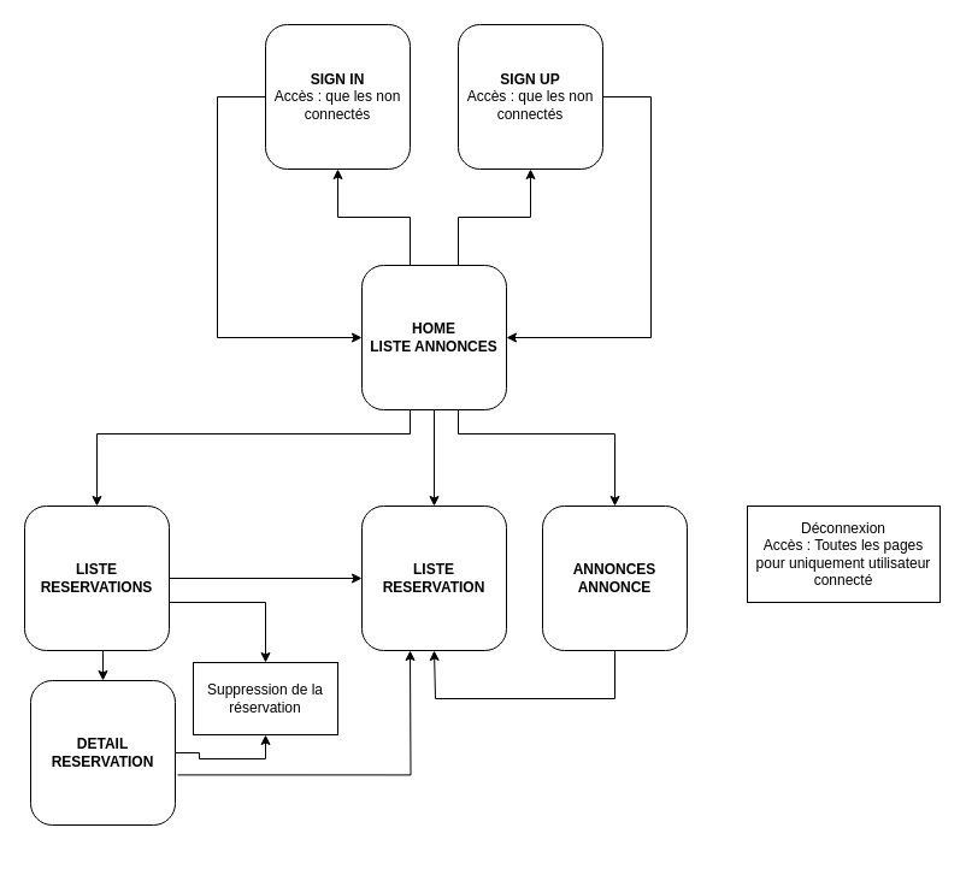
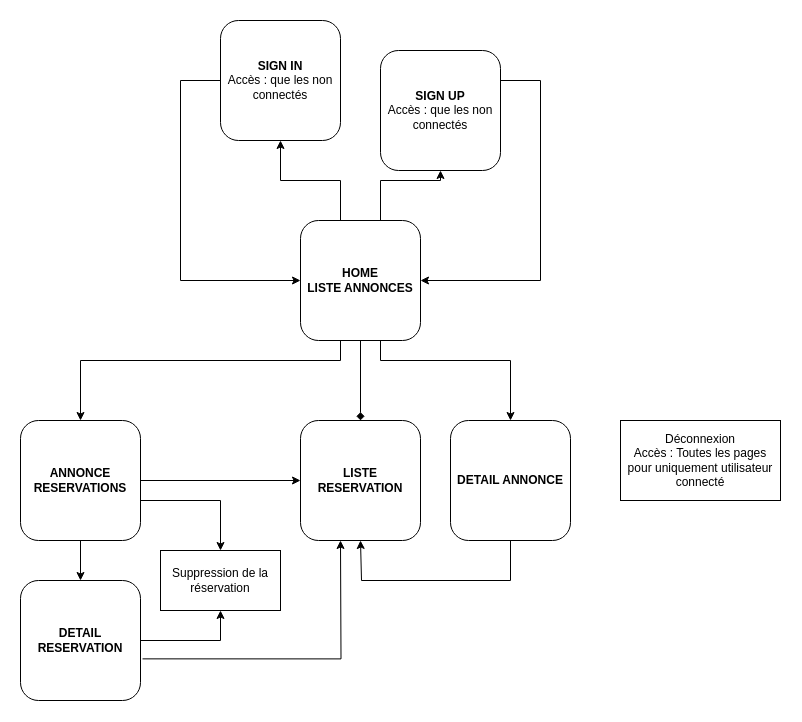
- <mxCell id="5" value="&lt;b&gt;SIGN UP&lt;/b&gt;&lt;div&gt;Accès : que les non connectés&lt;/div&gt;" style="rounded=1;whiteSpace=wrap;html=1;" parent="1" vertex="1"><mxGeometry x="380" y="20" width="120" height="120" as="geometry" /></mxCell>
+ <mxCell id="5" value="&lt;b&gt;SIGN UP&lt;/b&gt;&lt;div&gt;Accès : que les non connectés&lt;/div&gt;" style="rounded=1;whiteSpace=wrap;html=1;" parent="1" vertex="1"><mxGeometry x="380" y="50" width="120" height="120" as="geometry" /></mxCell>
- <mxCell id="8" style="edgeStyle=orthogonalEdgeStyle;rounded=0;orthogonalLoop=1;jettySize=auto;html=1;entryX=0.5;entryY=0;entryDx=0;entryDy=0;" edge="1" parent="1" source="11" target="22"><mxGeometry relative="1" as="geometry" /></mxCell>
+ <mxCell id="8" style="edgeStyle=orthogonalEdgeStyle;rounded=0;orthogonalLoop=1;jettySize=auto;html=1;entryX=0.5;entryY=0;entryDx=0;entryDy=0;endArrow=diamond;" edge="1" parent="1" source="11" target="22"><mxGeometry relative="1" as="geometry" /></mxCell>
- <mxCell id="20" value="&lt;div&gt;&lt;b&gt;LISTE RESERVATIONS&lt;/b&gt;&lt;/div&gt;" style="rounded=1;whiteSpace=wrap;html=1;" parent="1" vertex="1"><mxGeometry x="20" y="420" width="120" height="120" as="geometry" /></mxCell>
+ <mxCell id="20" value="&lt;div&gt;&lt;b&gt;ANNONCE RESERVATIONS&lt;/b&gt;&lt;/div&gt;" style="rounded=1;whiteSpace=wrap;html=1;" parent="1" vertex="1"><mxGeometry x="20" y="420" width="120" height="120" as="geometry" /></mxCell>
- <mxCell id="13" value="&lt;div&gt;&lt;b&gt;ANNONCES ANNONCE&lt;/b&gt;&lt;/div&gt;" style="rounded=1;whiteSpace=wrap;html=1;" parent="1" vertex="1"><mxGeometry x="450" y="420" width="120" height="120" as="geometry" /></mxCell>
+ <mxCell id="13" value="&lt;div&gt;&lt;b&gt;DETAIL ANNONCE&lt;/b&gt;&lt;/div&gt;" style="rounded=1;whiteSpace=wrap;html=1;" parent="1" vertex="1"><mxGeometry x="450" y="420" width="120" height="120" as="geometry" /></mxCell>
- <mxCell id="16" value="&lt;div&gt;&lt;b&gt;DETAIL RESERVATION&lt;/b&gt;&lt;/div&gt;" style="rounded=1;whiteSpace=wrap;html=1;" parent="1" vertex="1"><mxGeometry x="25" y="565" width="120" height="120" as="geometry" /></mxCell>
+ <mxCell id="16" value="&lt;div&gt;&lt;b&gt;DETAIL RESERVATION&lt;/b&gt;&lt;/div&gt;" style="rounded=1;whiteSpace=wrap;html=1;" parent="1" vertex="1"><mxGeometry x="20" y="580" width="120" height="120" as="geometry" /></mxCell>
